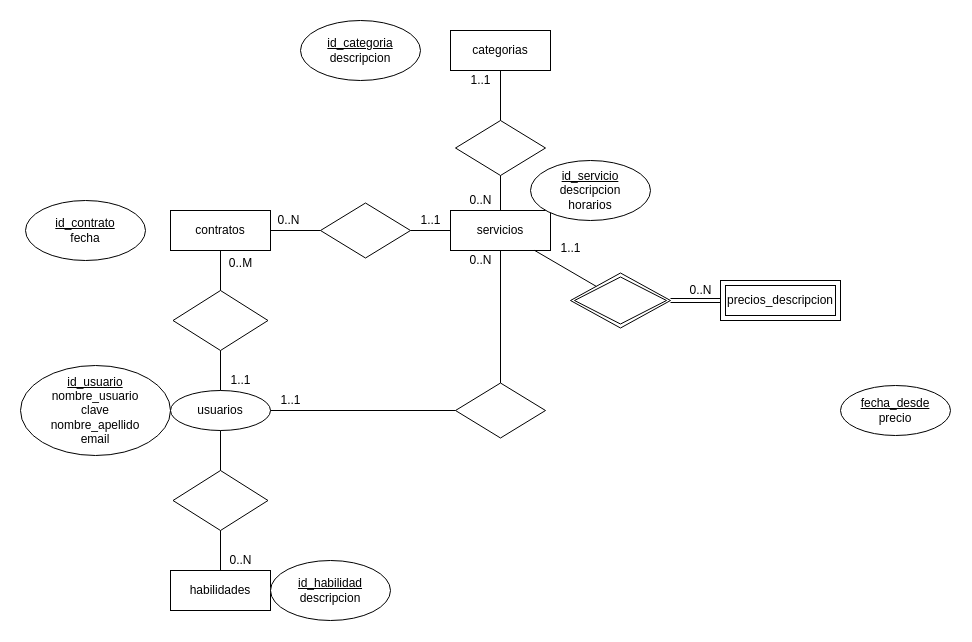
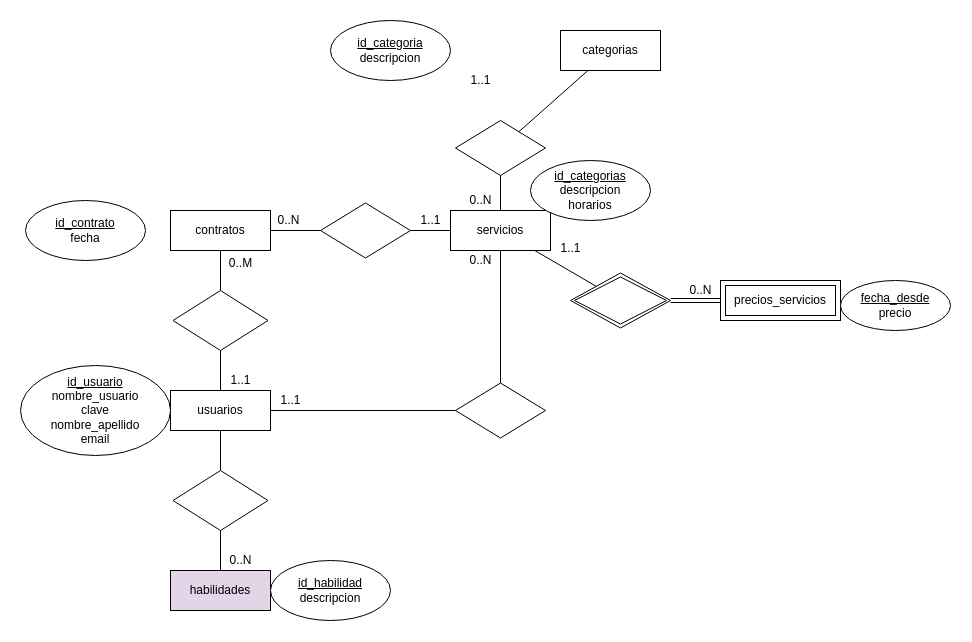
- <mxCell id="7" value="&lt;u&gt;id_categoria&lt;br&gt;&lt;/u&gt;descripcion" style="ellipse;whiteSpace=wrap;html=1;align=center;" vertex="1" parent="1"><mxGeometry x="300" y="20" width="120" height="60" as="geometry" /></mxCell>
+ <mxCell id="7" value="&lt;u&gt;id_categoria&lt;br&gt;&lt;/u&gt;descripcion" style="ellipse;whiteSpace=wrap;html=1;align=center;" vertex="1" parent="1"><mxGeometry x="330" y="20" width="120" height="60" as="geometry" /></mxCell>
- <mxCell id="6" value="categorias" style="whiteSpace=wrap;html=1;align=center;" vertex="1" parent="1"><mxGeometry x="450" y="30" width="100" height="40" as="geometry" /></mxCell>
+ <mxCell id="6" value="categorias" style="whiteSpace=wrap;html=1;align=center;" vertex="1" parent="1"><mxGeometry x="560" y="30" width="100" height="40" as="geometry" /></mxCell>
- <mxCell id="8" value="&lt;u&gt;id_servicio&lt;br&gt;&lt;/u&gt;descripcion&lt;br&gt;horarios" style="ellipse;whiteSpace=wrap;html=1;align=center;" vertex="1" parent="1"><mxGeometry x="530" y="160" width="120" height="60" as="geometry" /></mxCell>
+ <mxCell id="8" value="&lt;u&gt;id_categorias&lt;br&gt;&lt;/u&gt;descripcion&lt;br&gt;horarios" style="ellipse;whiteSpace=wrap;html=1;align=center;" vertex="1" parent="1"><mxGeometry x="530" y="160" width="120" height="60" as="geometry" /></mxCell>
- <mxCell id="10" value="precios_descripcion" style="shape=ext;margin=3;double=1;whiteSpace=wrap;html=1;align=center;" vertex="1" parent="1"><mxGeometry x="720" y="280" width="120" height="40" as="geometry" /></mxCell>
+ <mxCell id="10" value="precios_servicios" style="shape=ext;margin=3;double=1;whiteSpace=wrap;html=1;align=center;" vertex="1" parent="1"><mxGeometry x="720" y="280" width="120" height="40" as="geometry" /></mxCell>
- <mxCell id="2" value="usuarios" style="ellipse;whiteSpace=wrap;html=1;align=center;" vertex="1" parent="1"><mxGeometry x="170" y="390" width="100" height="40" as="geometry" /></mxCell>
+ <mxCell id="2" value="usuarios" style="whiteSpace=wrap;html=1;align=center;" vertex="1" parent="1"><mxGeometry x="170" y="390" width="100" height="40" as="geometry" /></mxCell>
- <mxCell id="11" value="&lt;u&gt;fecha_desde&lt;br&gt;&lt;/u&gt;precio" style="ellipse;whiteSpace=wrap;html=1;align=center;" vertex="1" parent="1"><mxGeometry x="840" y="385" width="110" height="50" as="geometry" /></mxCell>
+ <mxCell id="11" value="&lt;u&gt;fecha_desde&lt;br&gt;&lt;/u&gt;precio" style="ellipse;whiteSpace=wrap;html=1;align=center;" vertex="1" parent="1"><mxGeometry x="840" y="280" width="110" height="50" as="geometry" /></mxCell>
- <mxCell id="5" value="habilidades" style="whiteSpace=wrap;html=1;align=center;" vertex="1" parent="1"><mxGeometry x="170" y="570" width="100" height="40" as="geometry" /></mxCell>
+ <mxCell id="5" value="habilidades" style="whiteSpace=wrap;html=1;align=center;fillColor=#e1d5e7;" vertex="1" parent="1"><mxGeometry x="170" y="570" width="100" height="40" as="geometry" /></mxCell>
